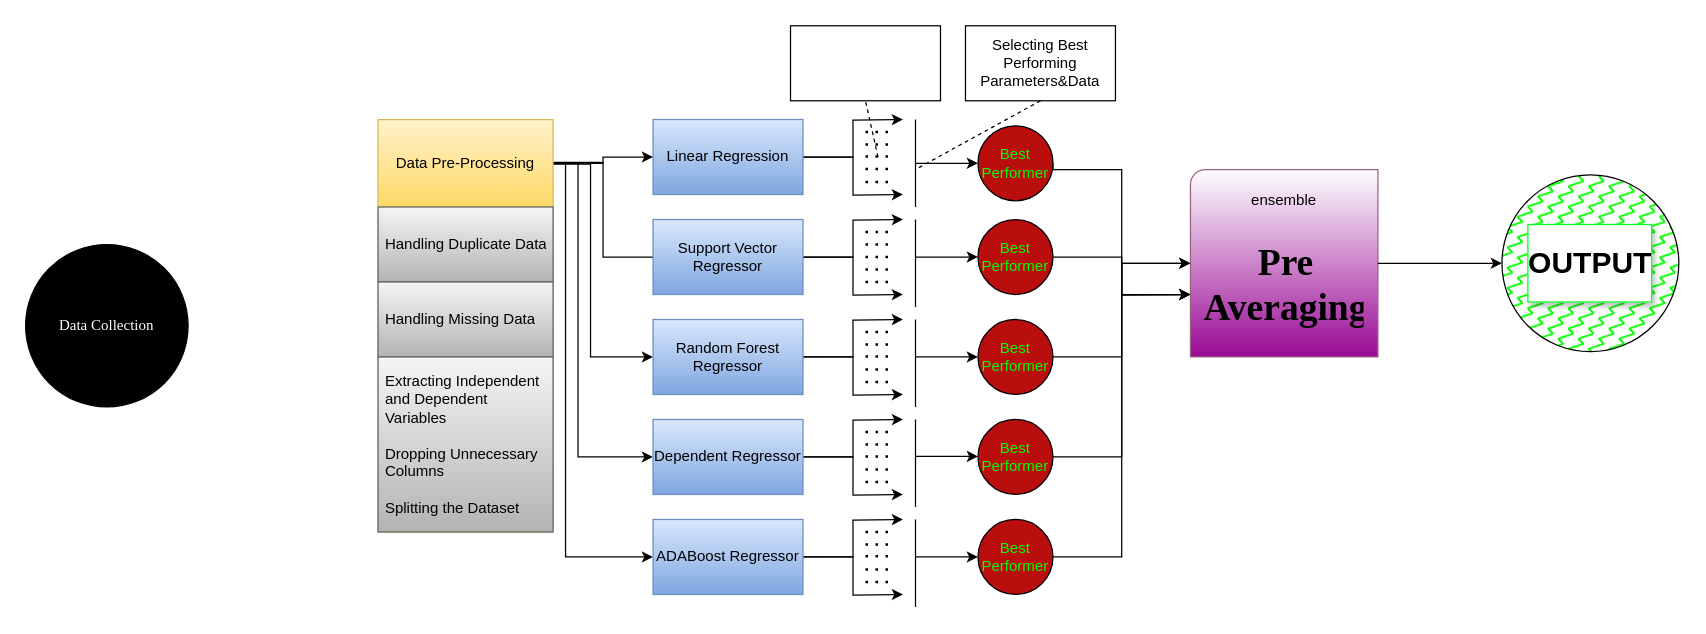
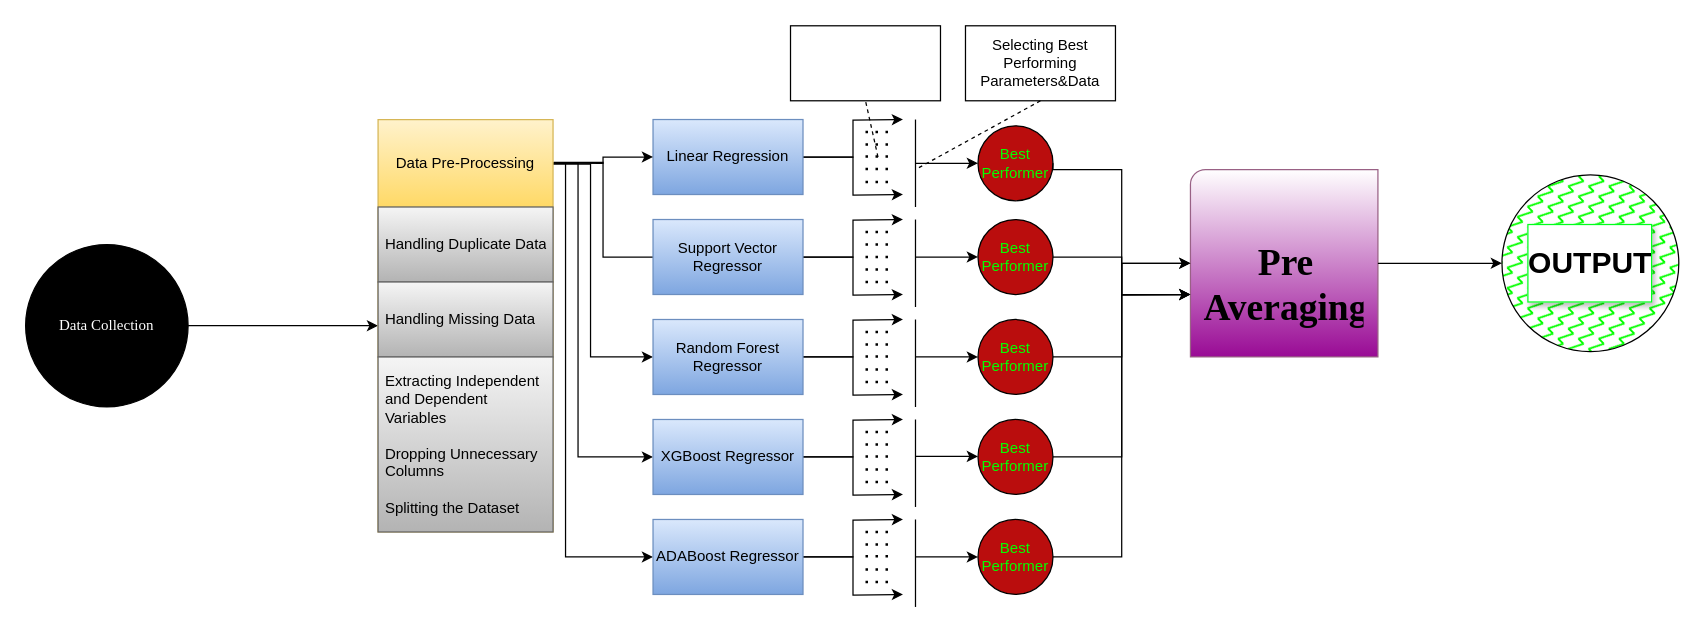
- <mxCell id="83" value="ensemble" style="text;html=1;align=center;verticalAlign=middle;whiteSpace=wrap;rounded=0;" vertex="1" parent="1"><mxGeometry x="997" y="145" width="60" height="30" as="geometry" /></mxCell>
+ <mxCell id="3" style="edgeStyle=orthogonalEdgeStyle;rounded=0;orthogonalLoop=1;jettySize=auto;html=1;entryX=0;entryY=0.5;entryDx=0;entryDy=0;" parent="1" source="4" target="13" edge="1"><mxGeometry relative="1" as="geometry" /></mxCell>
- <mxCell id="30" value="Dependent Regressor" style="rounded=0;whiteSpace=wrap;html=1;fillColor=#dae8fc;gradientColor=#7ea6e0;strokeColor=#6c8ebf;" parent="1" vertex="1"><mxGeometry x="522" y="335" width="120" height="60" as="geometry" /></mxCell>
+ <mxCell id="30" value="XGBoost Regressor" style="rounded=0;whiteSpace=wrap;html=1;fillColor=#dae8fc;gradientColor=#7ea6e0;strokeColor=#6c8ebf;" parent="1" vertex="1"><mxGeometry x="522" y="335" width="120" height="60" as="geometry" /></mxCell>
